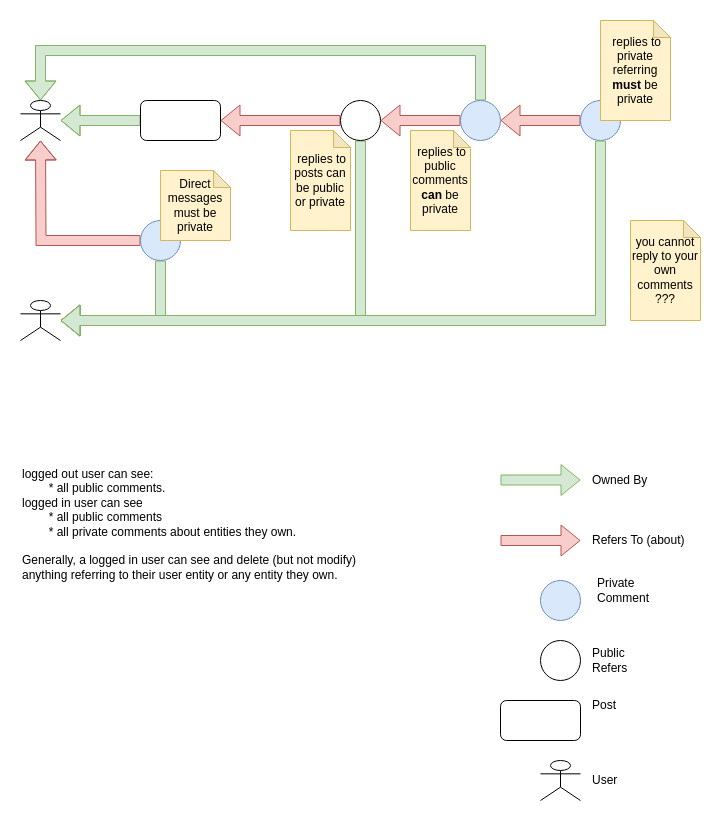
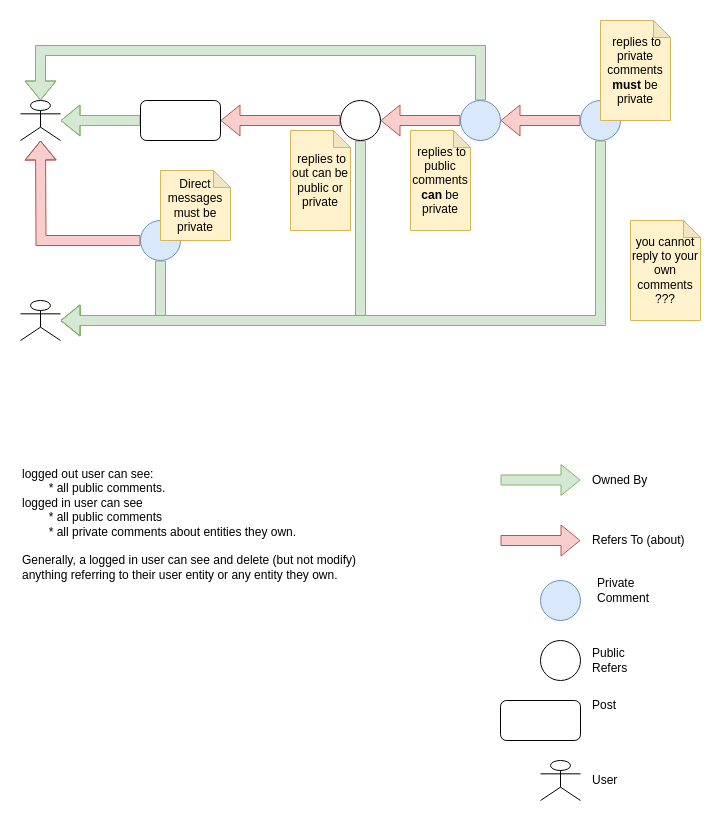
- <mxCell id="30" value="&amp;nbsp;replies to private referring &lt;b&gt;must&lt;/b&gt; be private" style="shape=note;whiteSpace=wrap;html=1;backgroundOutline=1;darkOpacity=0.05;size=17;fillColor=#fff2cc;strokeColor=#d6b656;" parent="1" vertex="1"><mxGeometry x="600" y="20" width="70" height="100" as="geometry" /></mxCell>
+ <mxCell id="30" value="&amp;nbsp;replies to private comments &lt;b&gt;must&lt;/b&gt; be private" style="shape=note;whiteSpace=wrap;html=1;backgroundOutline=1;darkOpacity=0.05;size=17;fillColor=#fff2cc;strokeColor=#d6b656;" parent="1" vertex="1"><mxGeometry x="600" y="20" width="70" height="100" as="geometry" /></mxCell>
- <mxCell id="33" value="&amp;nbsp;replies to posts can be public or private" style="shape=note;whiteSpace=wrap;html=1;backgroundOutline=1;darkOpacity=0.05;size=17;fillColor=#fff2cc;strokeColor=#d6b656;" parent="1" vertex="1"><mxGeometry x="290" y="130" width="60" height="100" as="geometry" /></mxCell>
+ <mxCell id="33" value="&amp;nbsp;replies to out can be public or private" style="shape=note;whiteSpace=wrap;html=1;backgroundOutline=1;darkOpacity=0.05;size=17;fillColor=#fff2cc;strokeColor=#d6b656;" parent="1" vertex="1"><mxGeometry x="290" y="130" width="60" height="100" as="geometry" /></mxCell>
